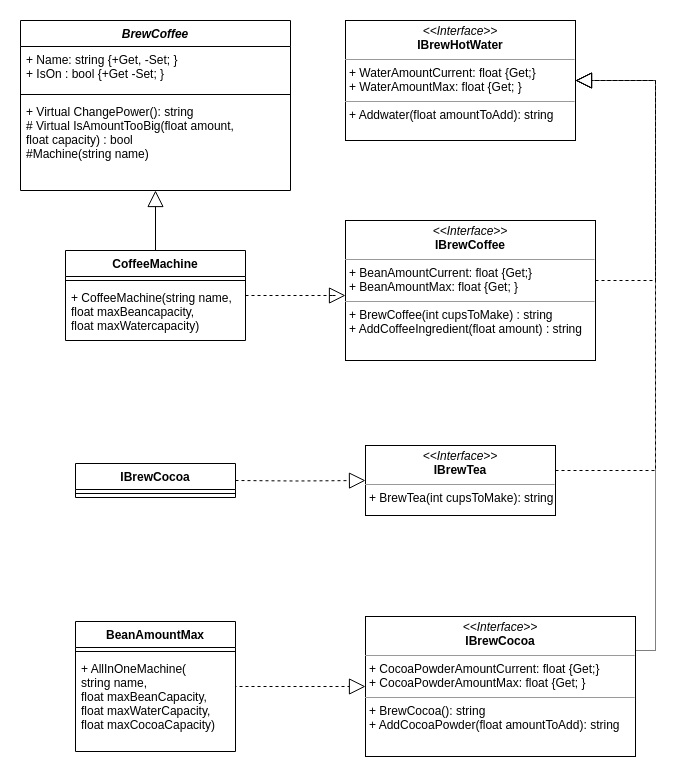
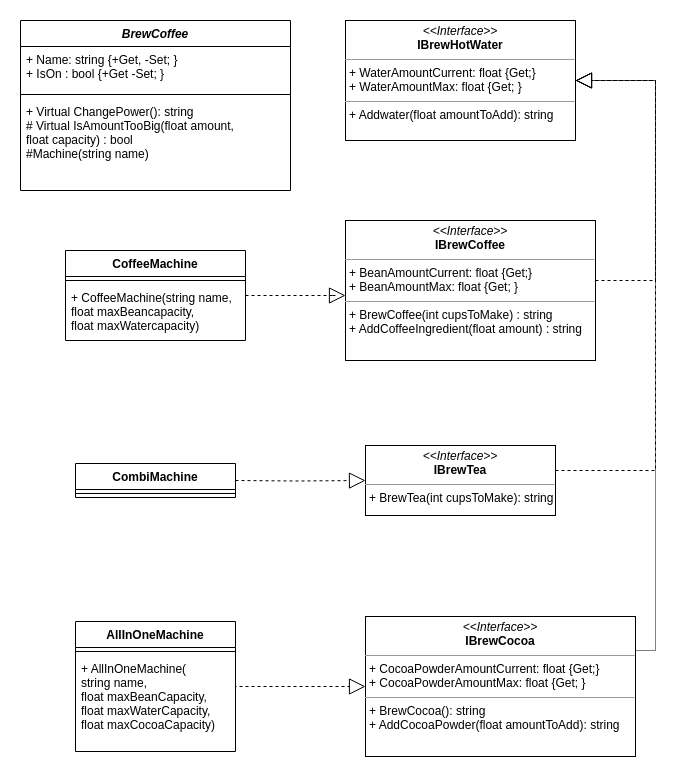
- <mxCell id="16" style="edgeStyle=orthogonalEdgeStyle;rounded=0;orthogonalLoop=1;jettySize=auto;html=1;exitX=0.5;exitY=0;exitDx=0;exitDy=0;endArrow=block;endFill=0;endSize=14;" edge="1" parent="1" source="17" target="9"><mxGeometry relative="1" as="geometry" /></mxCell>
- <mxCell id="20" value="IBrewCocoa" style="swimlane;fontStyle=1;align=center;verticalAlign=top;childLayout=stackLayout;horizontal=1;startSize=26;horizontalStack=0;resizeParent=1;resizeParentMax=0;resizeLast=0;collapsible=1;marginBottom=0;" vertex="1" parent="1"><mxGeometry x="75" y="463" width="160" height="34" as="geometry" /></mxCell>
+ <mxCell id="20" value="CombiMachine" style="swimlane;fontStyle=1;align=center;verticalAlign=top;childLayout=stackLayout;horizontal=1;startSize=26;horizontalStack=0;resizeParent=1;resizeParentMax=0;resizeLast=0;collapsible=1;marginBottom=0;" vertex="1" parent="1"><mxGeometry x="75" y="463" width="160" height="34" as="geometry" /></mxCell>
- <mxCell id="13" value="BeanAmountMax" style="swimlane;fontStyle=1;align=center;verticalAlign=top;childLayout=stackLayout;horizontal=1;startSize=26;horizontalStack=0;resizeParent=1;resizeParentMax=0;resizeLast=0;collapsible=1;marginBottom=0;" vertex="1" parent="1"><mxGeometry x="75" y="621" width="160" height="130" as="geometry" /></mxCell>
+ <mxCell id="13" value="AllInOneMachine" style="swimlane;fontStyle=1;align=center;verticalAlign=top;childLayout=stackLayout;horizontal=1;startSize=26;horizontalStack=0;resizeParent=1;resizeParentMax=0;resizeLast=0;collapsible=1;marginBottom=0;" vertex="1" parent="1"><mxGeometry x="75" y="621" width="160" height="130" as="geometry" /></mxCell>
